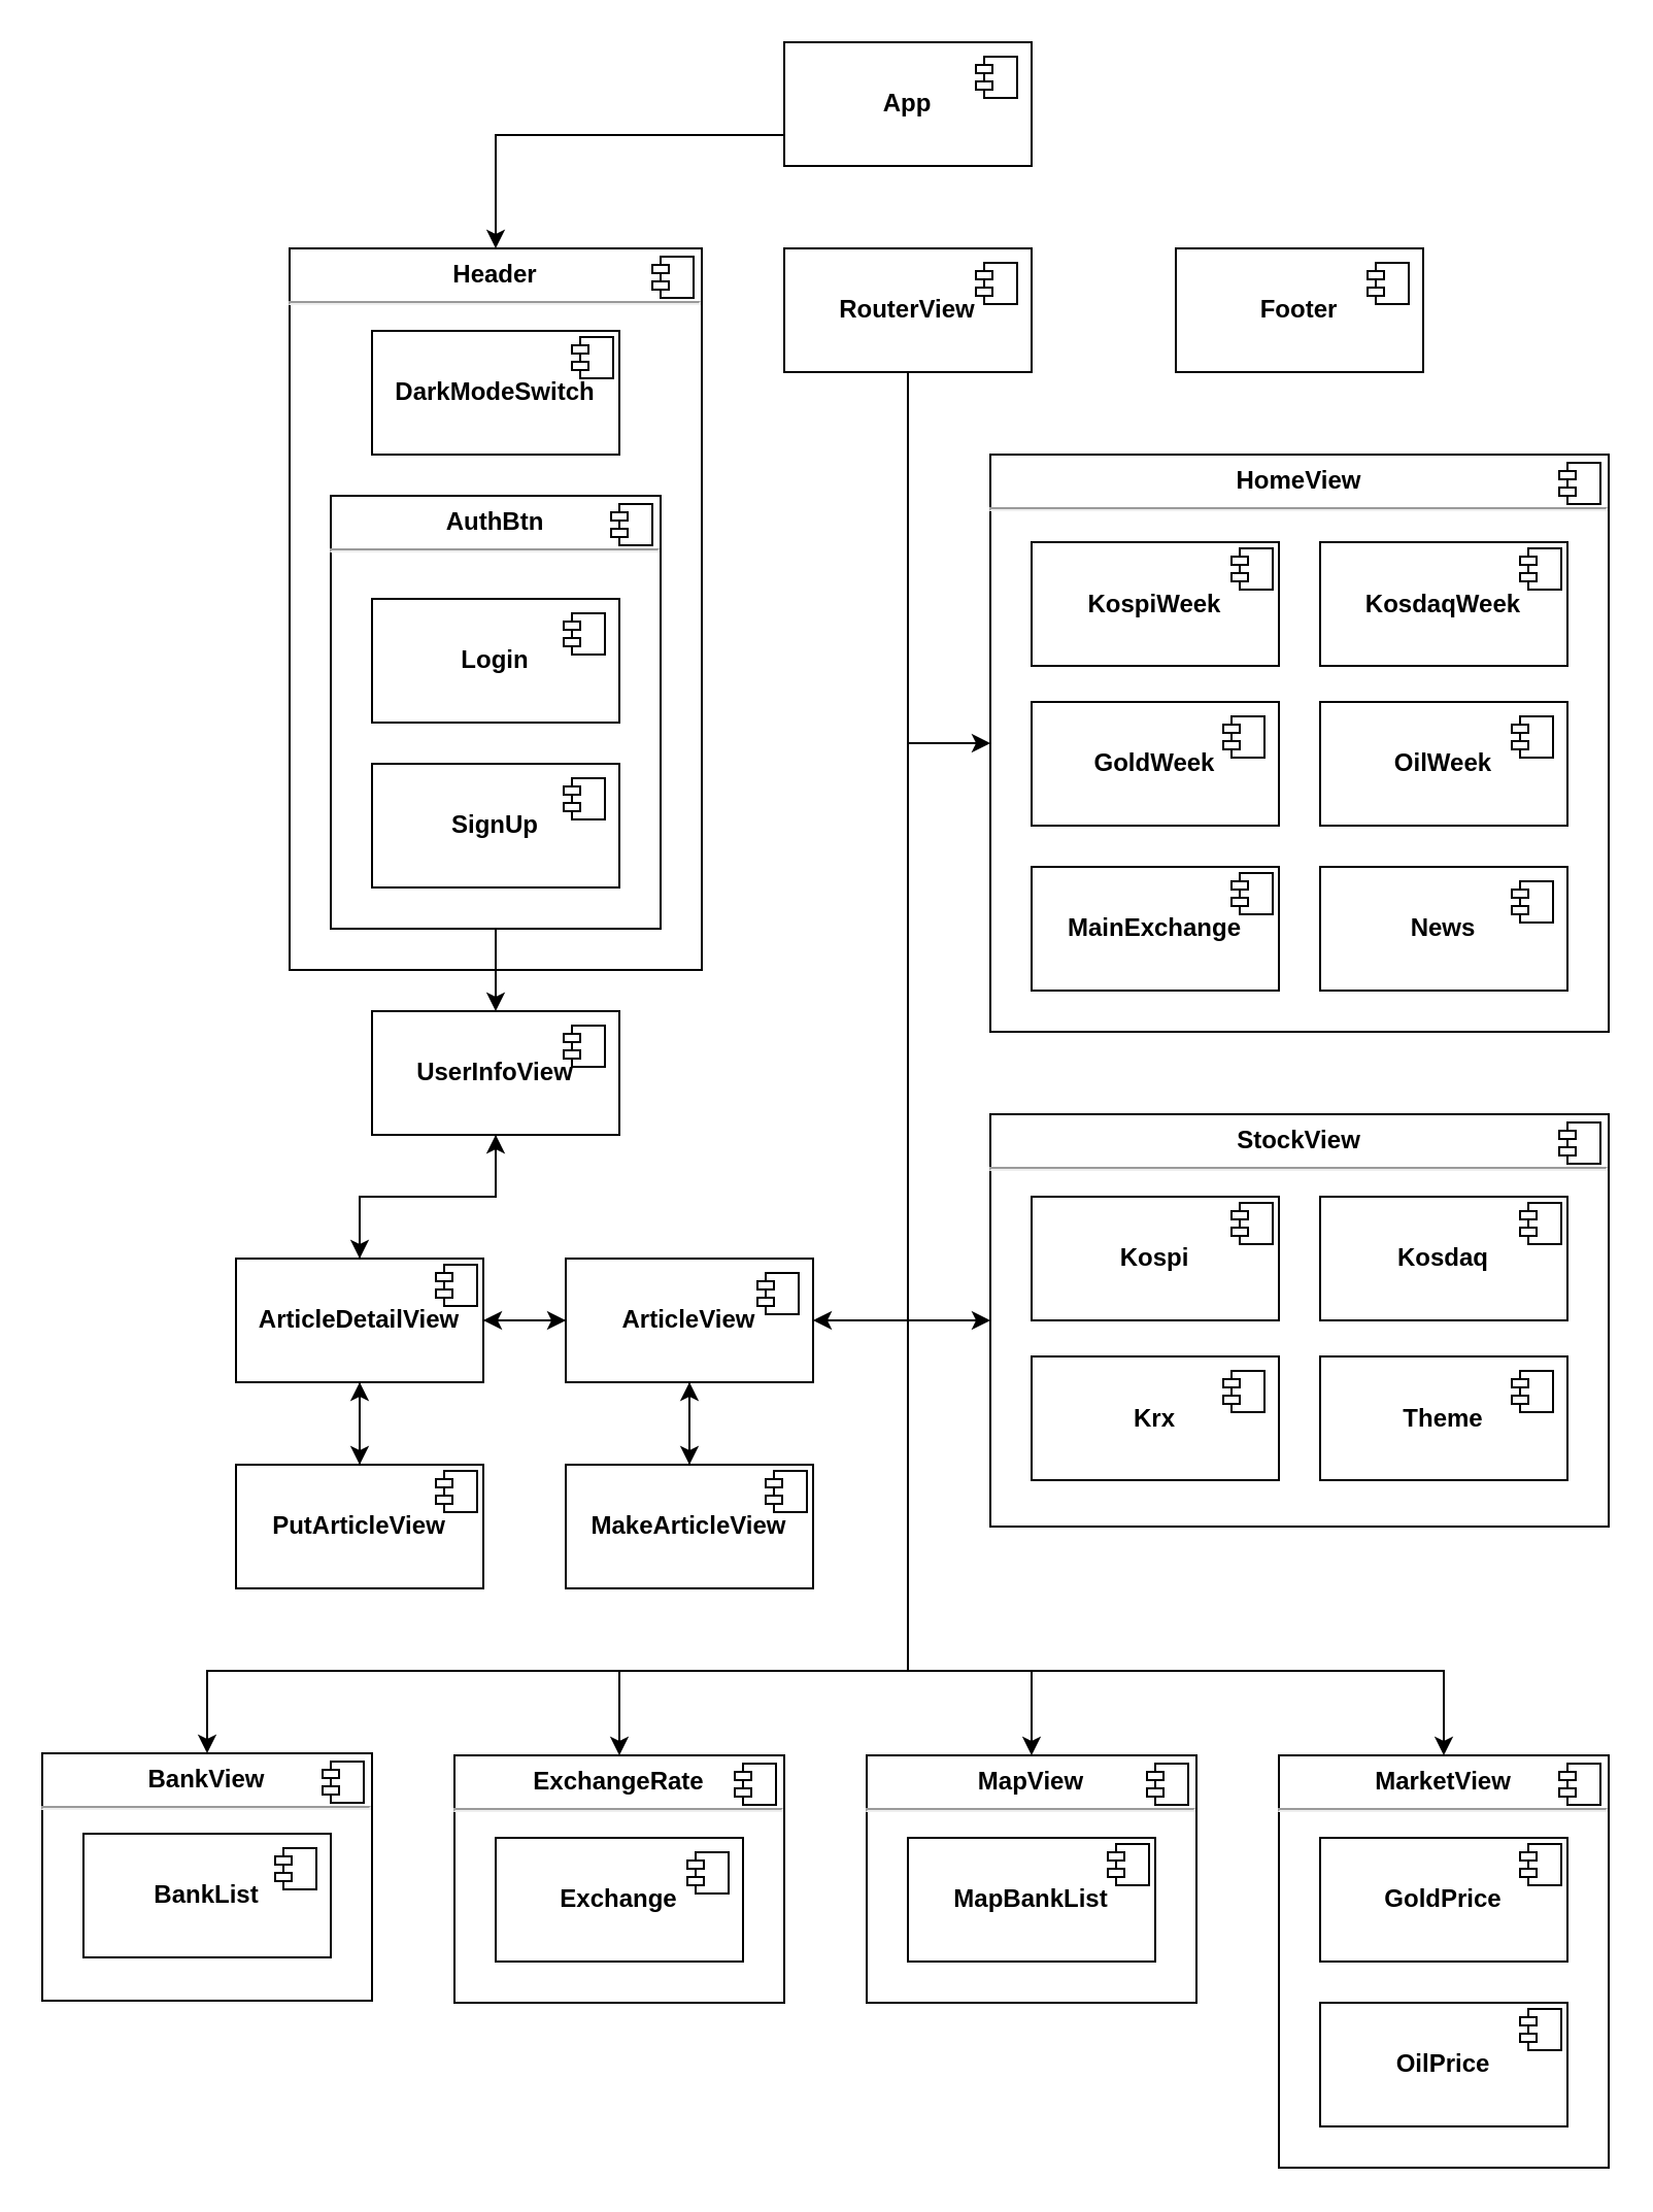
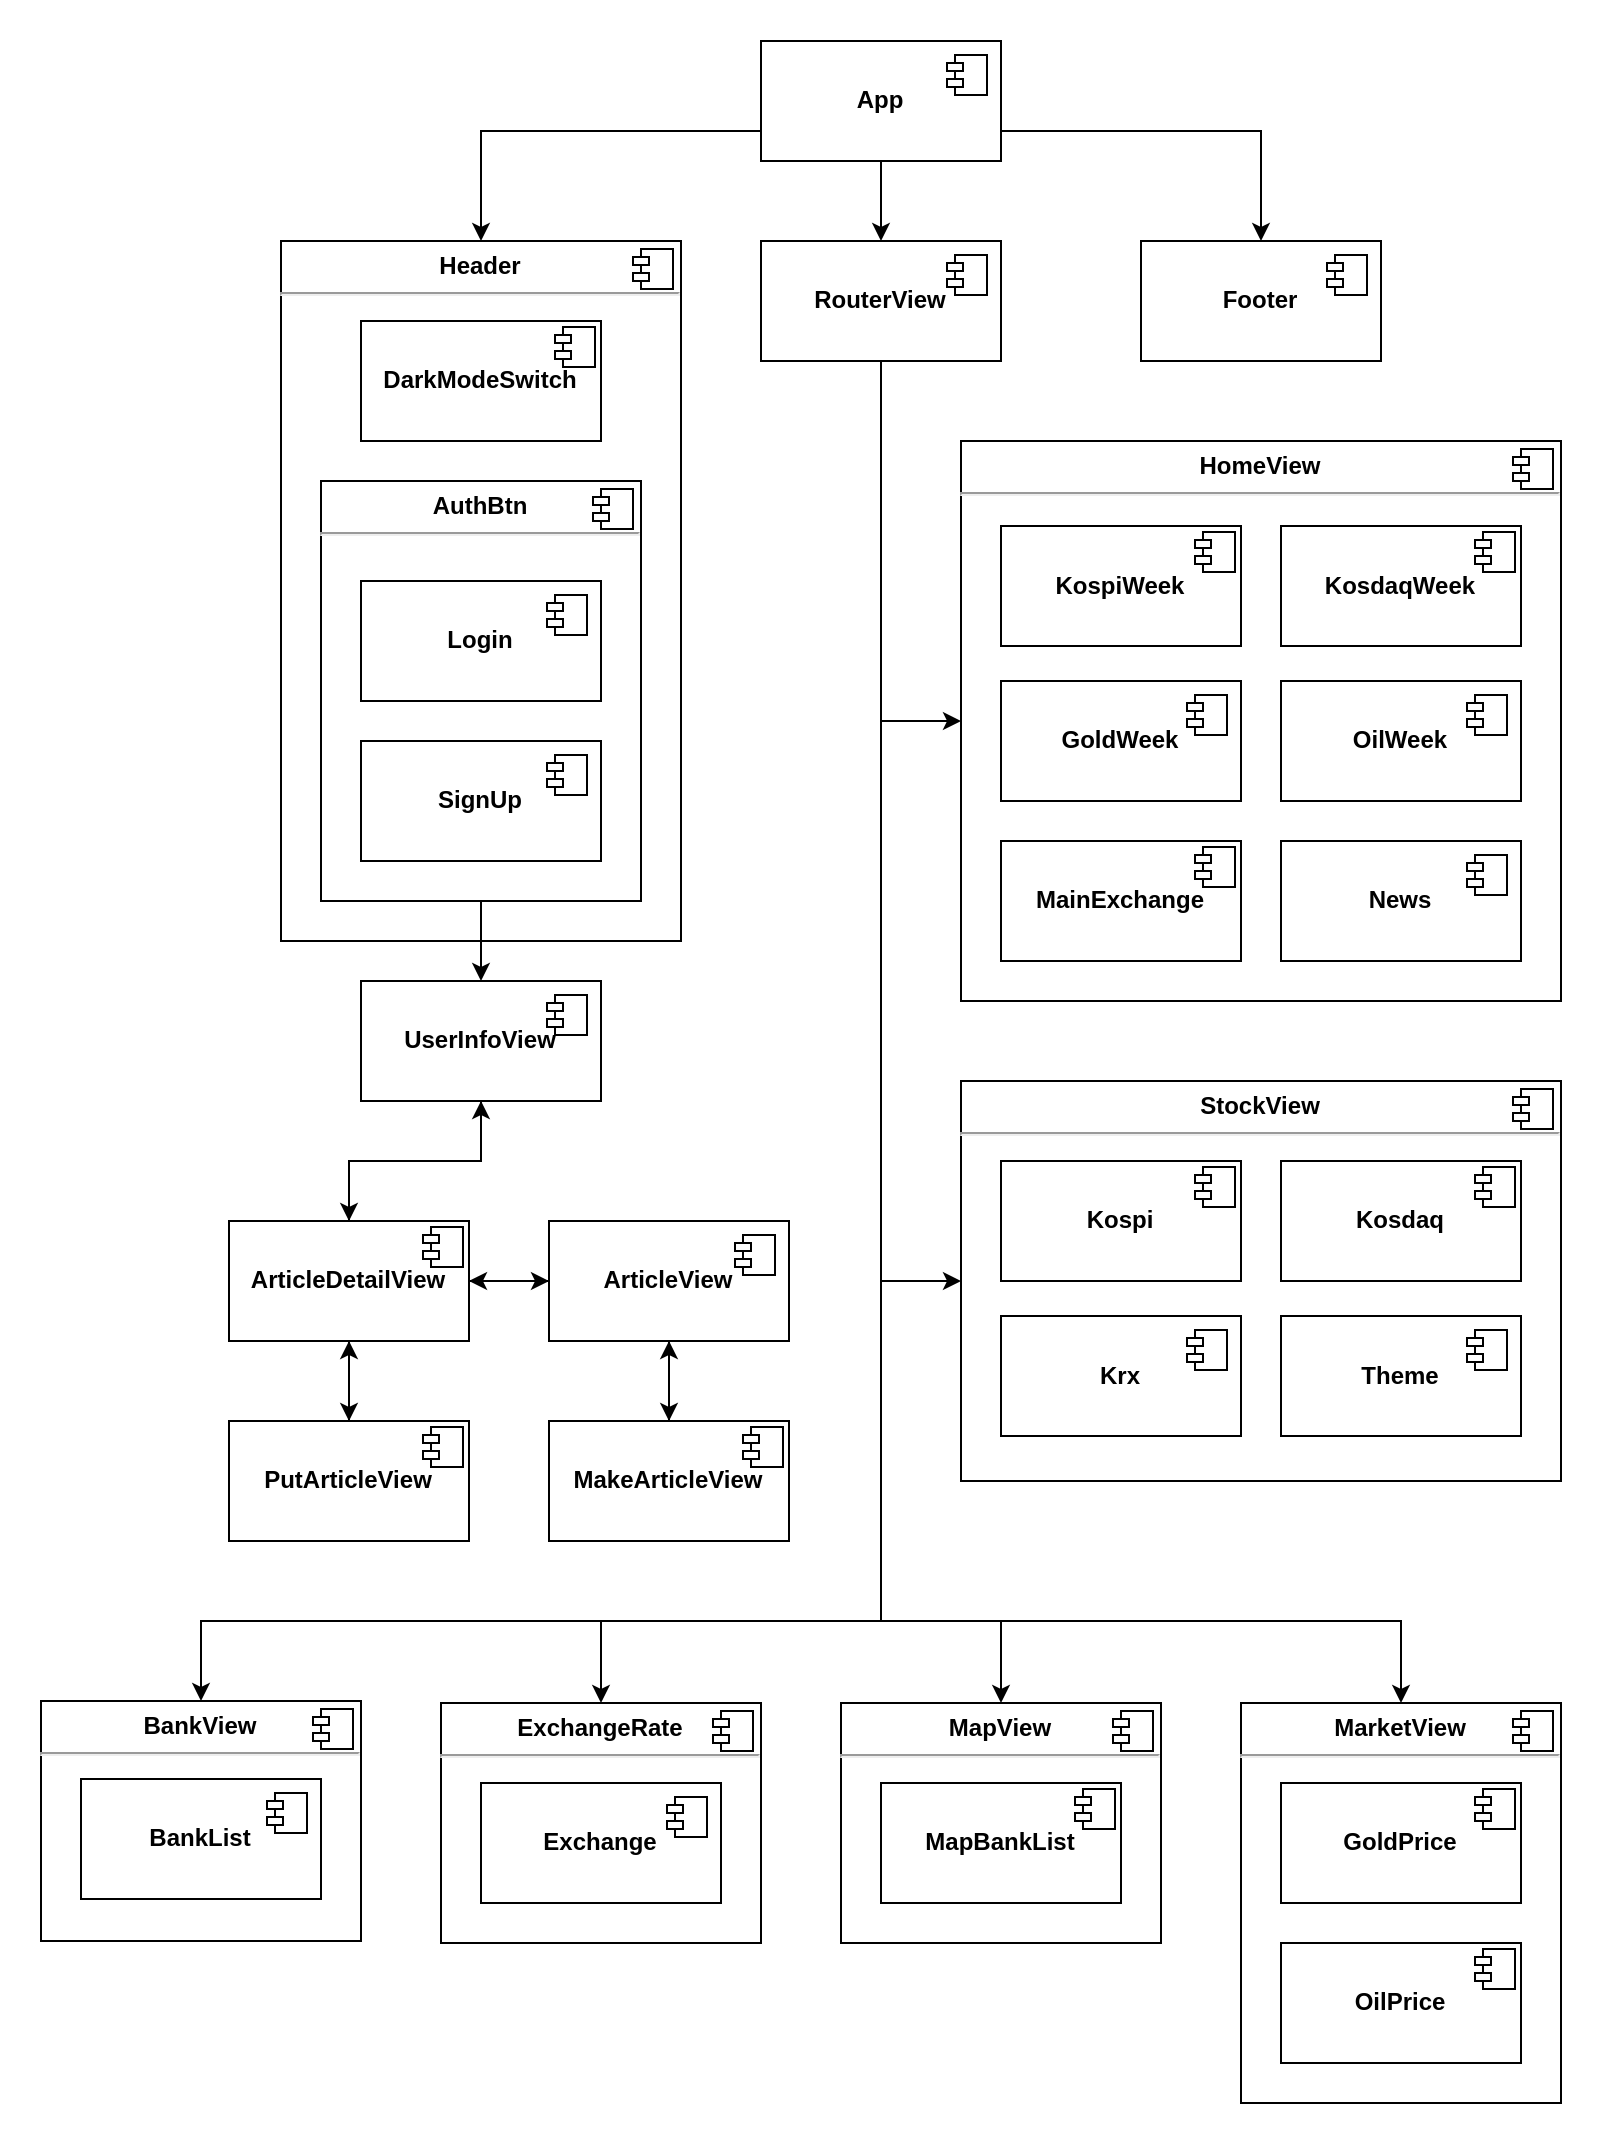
+ <mxCell id="4" style="edgeStyle=orthogonalEdgeStyle;rounded=0;orthogonalLoop=1;jettySize=auto;html=1;exitX=1;exitY=0.75;exitDx=0;exitDy=0;entryX=0.5;entryY=0;entryDx=0;entryDy=0;" parent="1" source="5" target="16" edge="1"><mxGeometry relative="1" as="geometry" /></mxCell>
+ <mxCell id="2" style="edgeStyle=orthogonalEdgeStyle;rounded=0;orthogonalLoop=1;jettySize=auto;html=1;exitX=0.5;exitY=1;exitDx=0;exitDy=0;entryX=0.5;entryY=0;entryDx=0;entryDy=0;" parent="1" source="5" target="14" edge="1"><mxGeometry relative="1" as="geometry" /></mxCell>
- <mxCell id="13" style="edgeStyle=orthogonalEdgeStyle;rounded=0;orthogonalLoop=1;jettySize=auto;html=1;exitX=0.5;exitY=1;exitDx=0;exitDy=0;entryX=1;entryY=0.5;entryDx=0;entryDy=0;" edge="1" parent="1" source="14" target="20"><mxGeometry relative="1" as="geometry" /></mxCell>
